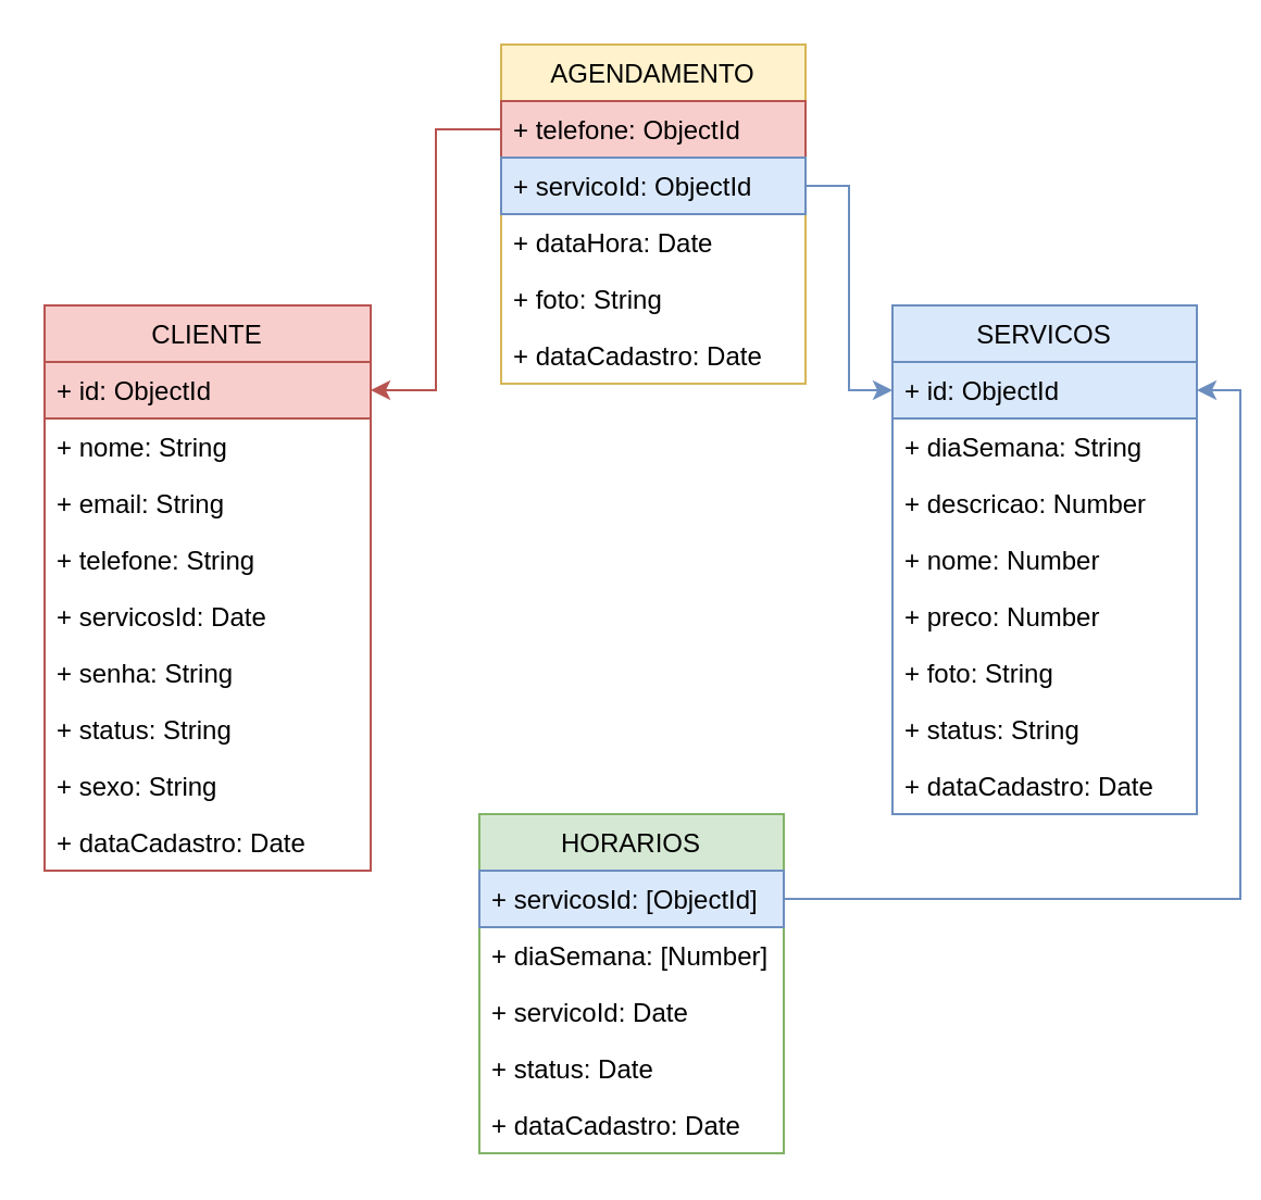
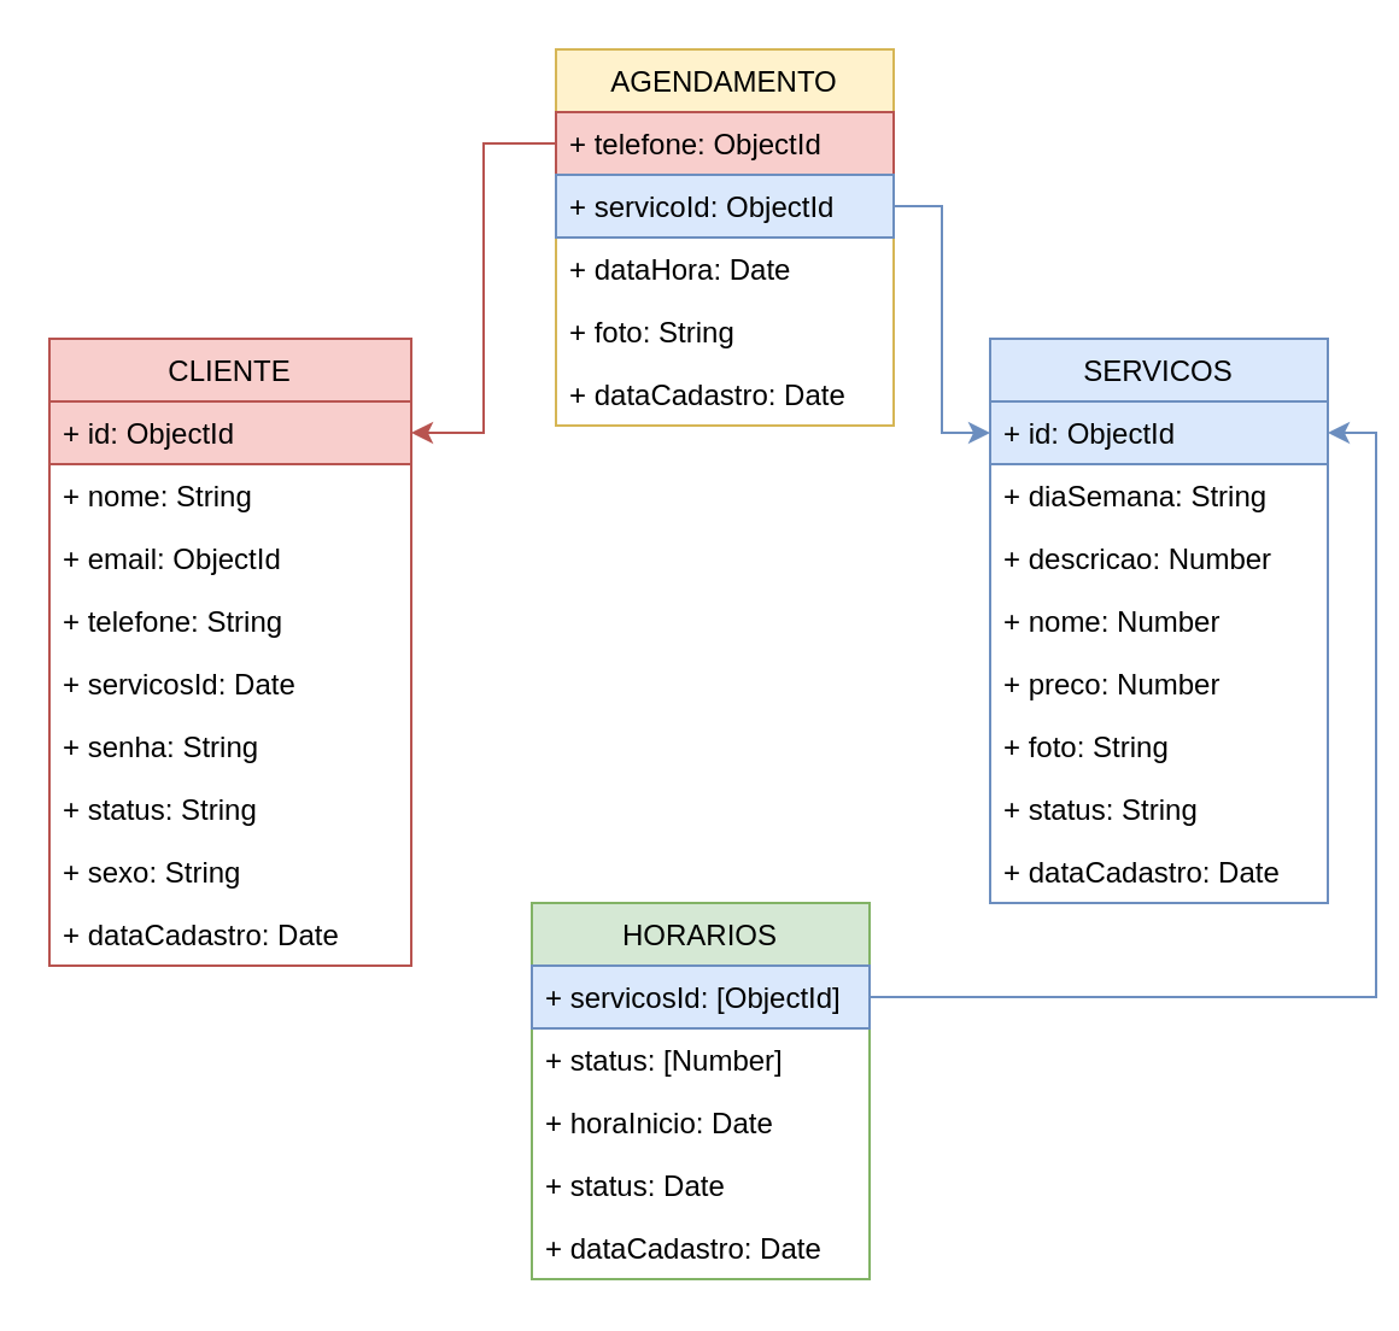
- <mxCell id="5" value="+ email: String" style="text;strokeColor=none;fillColor=none;align=left;verticalAlign=top;spacingLeft=4;spacingRight=4;overflow=hidden;rotatable=0;points=[[0,0.5],[1,0.5]];portConstraint=eastwest;" parent="2" vertex="1"><mxGeometry y="78" width="150" height="26" as="geometry" /></mxCell>
+ <mxCell id="5" value="+ email: ObjectId" style="text;strokeColor=none;fillColor=none;align=left;verticalAlign=top;spacingLeft=4;spacingRight=4;overflow=hidden;rotatable=0;points=[[0,0.5],[1,0.5]];portConstraint=eastwest;" parent="2" vertex="1"><mxGeometry y="78" width="150" height="26" as="geometry" /></mxCell>
- <mxCell id="31" value="+ diaSemana: [Number]" style="text;strokeColor=none;fillColor=none;align=left;verticalAlign=top;spacingLeft=4;spacingRight=4;overflow=hidden;rotatable=0;points=[[0,0.5],[1,0.5]];portConstraint=eastwest;" parent="29" vertex="1"><mxGeometry y="52" width="140" height="26" as="geometry" /></mxCell>
+ <mxCell id="31" value="+ status: [Number]" style="text;strokeColor=none;fillColor=none;align=left;verticalAlign=top;spacingLeft=4;spacingRight=4;overflow=hidden;rotatable=0;points=[[0,0.5],[1,0.5]];portConstraint=eastwest;" parent="29" vertex="1"><mxGeometry y="52" width="140" height="26" as="geometry" /></mxCell>
- <mxCell id="32" value="+ servicoId: Date" style="text;strokeColor=none;fillColor=none;align=left;verticalAlign=top;spacingLeft=4;spacingRight=4;overflow=hidden;rotatable=0;points=[[0,0.5],[1,0.5]];portConstraint=eastwest;" parent="29" vertex="1"><mxGeometry y="78" width="140" height="26" as="geometry" /></mxCell>
+ <mxCell id="32" value="+ horaInicio: Date" style="text;strokeColor=none;fillColor=none;align=left;verticalAlign=top;spacingLeft=4;spacingRight=4;overflow=hidden;rotatable=0;points=[[0,0.5],[1,0.5]];portConstraint=eastwest;" parent="29" vertex="1"><mxGeometry y="78" width="140" height="26" as="geometry" /></mxCell>
